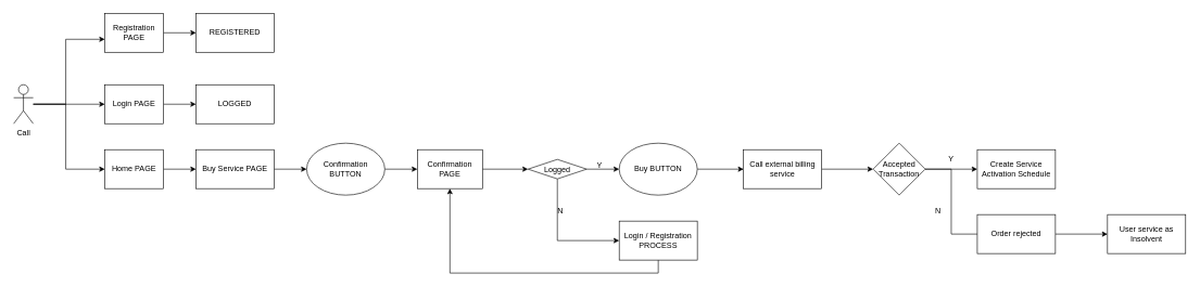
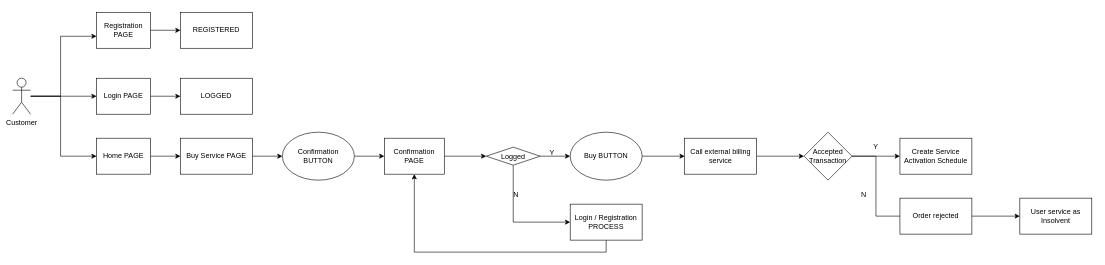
- <mxCell id="5" value="Call" style="shape=umlActor;verticalLabelPosition=bottom;verticalAlign=top;html=1;outlineConnect=0;" vertex="1" parent="1"><mxGeometry x="20" y="130" width="30" height="60" as="geometry" /></mxCell>
+ <mxCell id="5" value="Customer" style="shape=umlActor;verticalLabelPosition=bottom;verticalAlign=top;html=1;outlineConnect=0;" vertex="1" parent="1"><mxGeometry x="20" y="130" width="30" height="60" as="geometry" /></mxCell>
